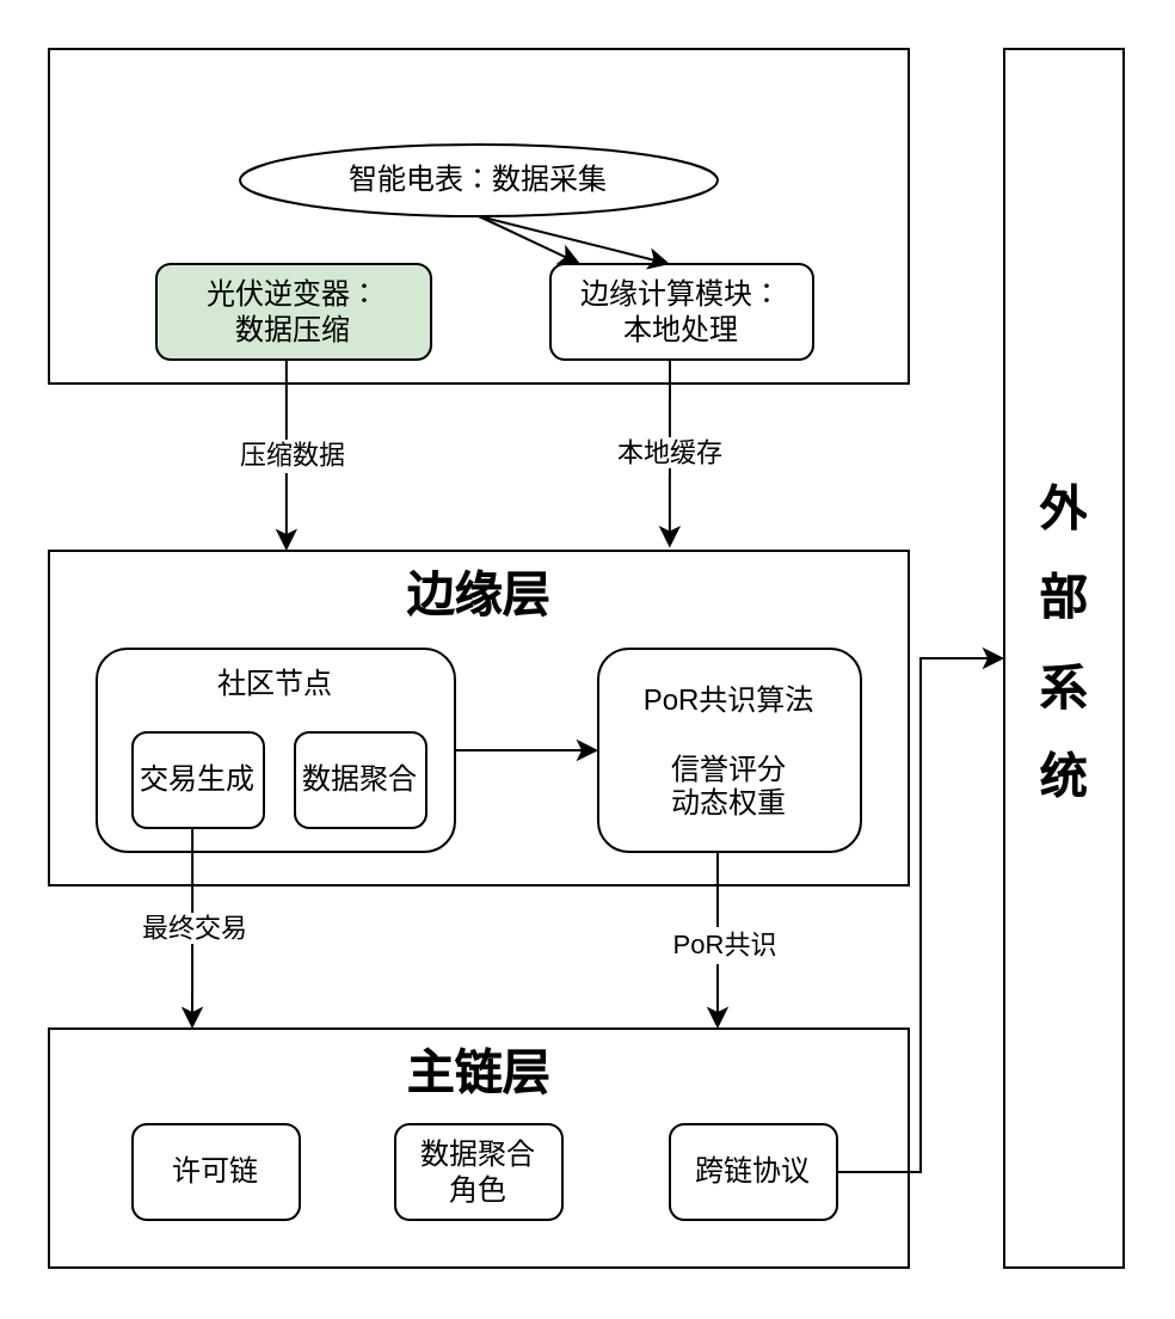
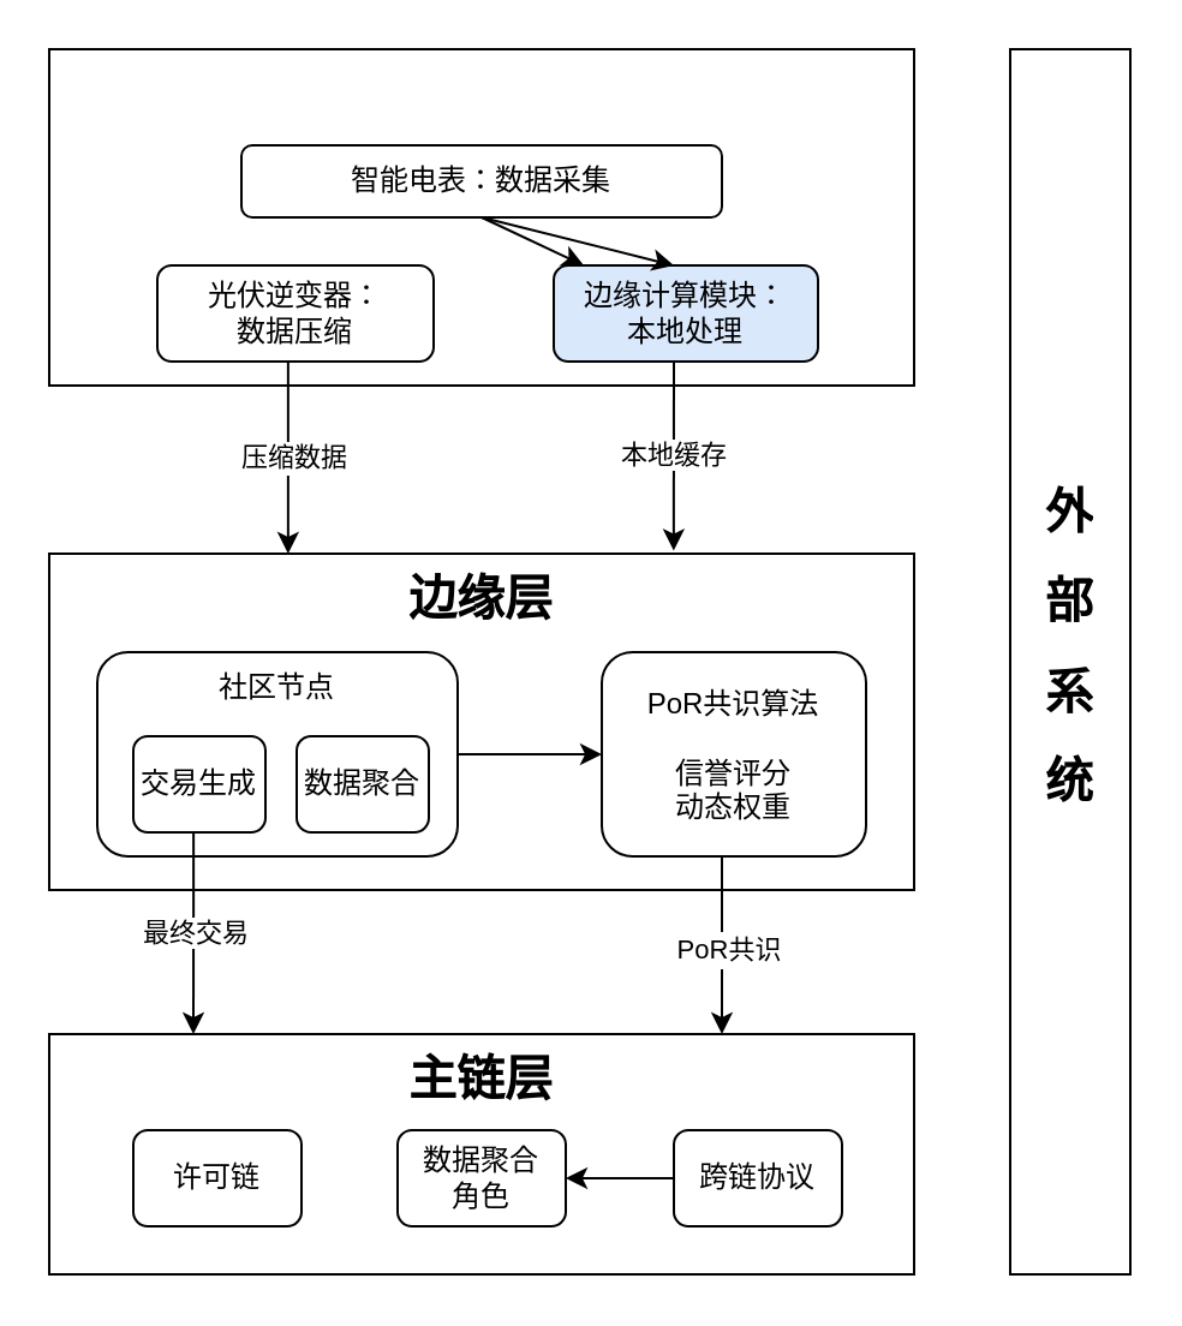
- <mxCell id="5" value="智能电表：数据采集" style="ellipse;whiteSpace=wrap;html=1;" vertex="1" parent="1"><mxGeometry x="100" y="60" width="200" height="30" as="geometry" /></mxCell>
+ <mxCell id="5" value="智能电表：数据采集" style="rounded=1;whiteSpace=wrap;html=1;" vertex="1" parent="1"><mxGeometry x="100" y="60" width="200" height="30" as="geometry" /></mxCell>
- <mxCell id="6" value="光伏逆变器：&lt;div&gt;数据压缩&lt;/div&gt;" style="rounded=1;whiteSpace=wrap;html=1;fillColor=#d5e8d4;" vertex="1" parent="1"><mxGeometry x="65" y="110" width="115" height="40" as="geometry" /></mxCell>
+ <mxCell id="6" value="光伏逆变器：&lt;div&gt;数据压缩&lt;/div&gt;" style="rounded=1;whiteSpace=wrap;html=1;" vertex="1" parent="1"><mxGeometry x="65" y="110" width="115" height="40" as="geometry" /></mxCell>
- <mxCell id="7" value="边缘计算模块：&lt;div&gt;本地处理&lt;/div&gt;" style="rounded=1;whiteSpace=wrap;html=1;" vertex="1" parent="1"><mxGeometry x="230" y="110" width="110" height="40" as="geometry" /></mxCell>
+ <mxCell id="7" value="边缘计算模块：&lt;div&gt;本地处理&lt;/div&gt;" style="rounded=1;whiteSpace=wrap;html=1;fillColor=#dae8fc;" vertex="1" parent="1"><mxGeometry x="230" y="110" width="110" height="40" as="geometry" /></mxCell>
- <mxCell id="34" style="edgeStyle=orthogonalEdgeStyle;rounded=0;orthogonalLoop=1;jettySize=auto;html=1;entryX=0;entryY=0.5;entryDx=0;entryDy=0;" edge="1" parent="1" source="21" target="23"><mxGeometry relative="1" as="geometry" /></mxCell>
+ <mxCell id="34" style="edgeStyle=orthogonalEdgeStyle;rounded=0;orthogonalLoop=1;jettySize=auto;html=1;" edge="1" parent="1" source="21" target="20"><mxGeometry relative="1" as="geometry" /></mxCell>
